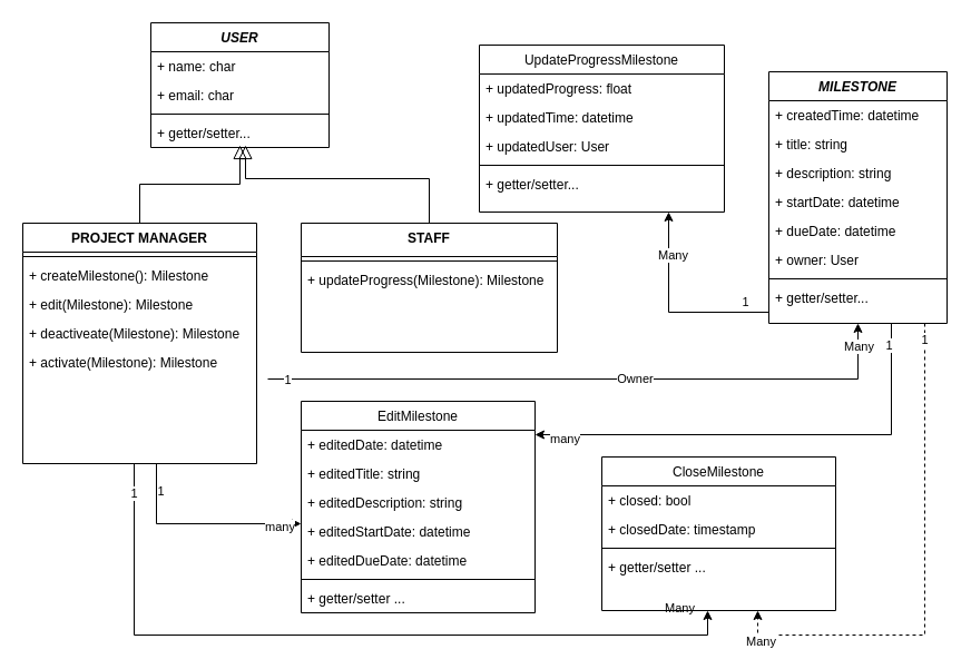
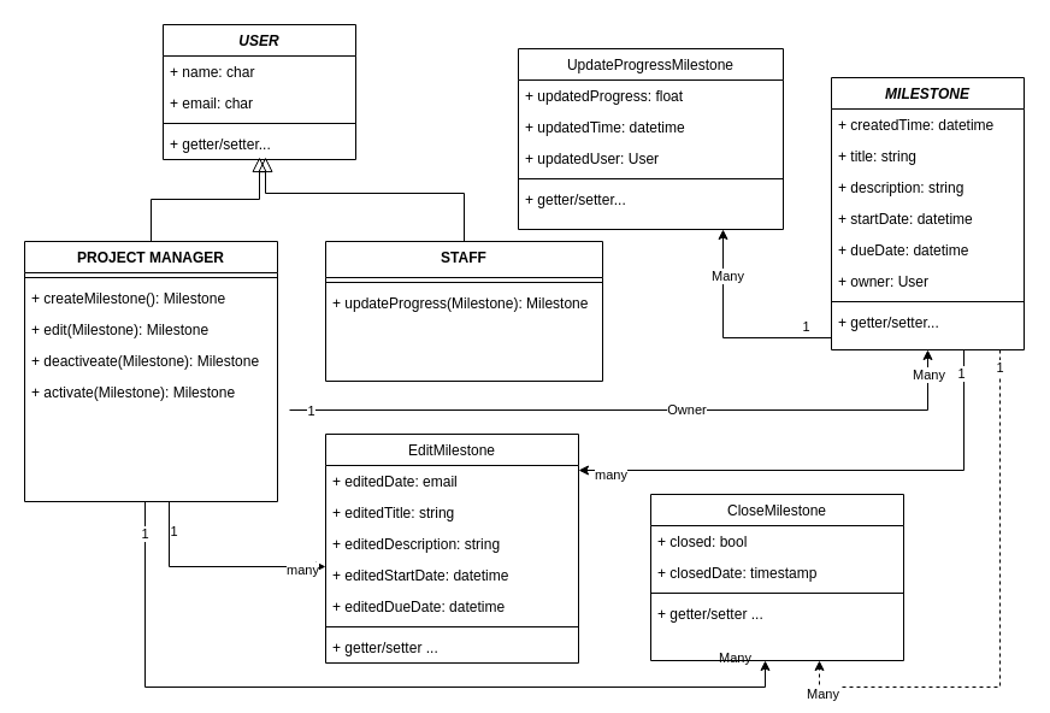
- <mxCell id="47" value="+ editedDate: datetime" style="text;align=left;verticalAlign=top;spacingLeft=4;spacingRight=4;overflow=hidden;rotatable=0;points=[[0,0.5],[1,0.5]];portConstraint=eastwest;" vertex="1" parent="46"><mxGeometry y="26" width="210" height="26" as="geometry" /></mxCell>
+ <mxCell id="47" value="+ editedDate: email" style="text;align=left;verticalAlign=top;spacingLeft=4;spacingRight=4;overflow=hidden;rotatable=0;points=[[0,0.5],[1,0.5]];portConstraint=eastwest;" vertex="1" parent="46"><mxGeometry y="26" width="210" height="26" as="geometry" /></mxCell>
